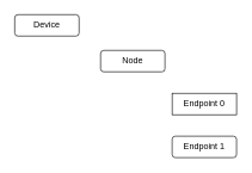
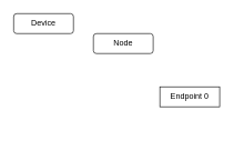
- <mxCell id="3" value="Node" style="rounded=1;whiteSpace=wrap;html=1;" vertex="1" parent="1"><mxGeometry x="140" y="70" width="90" height="30" as="geometry" /></mxCell>
+ <mxCell id="3" value="Node" style="rounded=1;whiteSpace=wrap;html=1;" vertex="1" parent="1"><mxGeometry x="140" y="50" width="90" height="30" as="geometry" /></mxCell>
- <mxCell id="5" value="Endpoint 1" style="rounded=1;whiteSpace=wrap;html=1;" vertex="1" parent="1"><mxGeometry x="240" y="190" width="90" height="30" as="geometry" /></mxCell>
